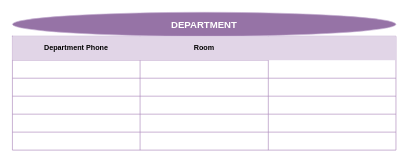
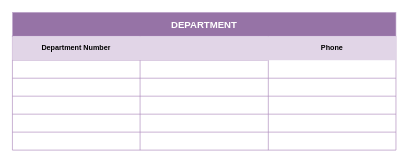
- <mxCell id="2" value="&lt;b&gt;&lt;font style=&quot;font-size: 16px&quot; color=&quot;#ffffff&quot;&gt;DEPARTMENT&lt;/font&gt;&lt;/b&gt;" style="ellipse;whiteSpace=wrap;html=1;shadow=0;sketch=0;strokeColor=#C3ABD0;strokeWidth=1;fillColor=#9673A6;gradientColor=none;" vertex="1" parent="1"><mxGeometry x="20" y="20" width="640" height="40" as="geometry" /></mxCell>
+ <mxCell id="2" value="&lt;b&gt;&lt;font style=&quot;font-size: 16px&quot; color=&quot;#ffffff&quot;&gt;DEPARTMENT&lt;/font&gt;&lt;/b&gt;" style="whiteSpace=wrap;html=1;rounded=0;shadow=0;sketch=0;strokeColor=#C3ABD0;strokeWidth=1;fillColor=#9673A6;gradientColor=none;" vertex="1" parent="1"><mxGeometry x="20" y="20" width="640" height="40" as="geometry" /></mxCell>
- <mxCell id="5" value="&lt;b&gt;Department Phone&lt;/b&gt;" style="shape=partialRectangle;html=1;whiteSpace=wrap;connectable=0;overflow=hidden;fillColor=none;top=0;left=0;bottom=0;right=0;" vertex="1" parent="4"><mxGeometry width="213" height="40" as="geometry" /></mxCell>
+ <mxCell id="5" value="&lt;b&gt;Department Number&lt;/b&gt;" style="shape=partialRectangle;html=1;whiteSpace=wrap;connectable=0;overflow=hidden;fillColor=none;top=0;left=0;bottom=0;right=0;" vertex="1" parent="4"><mxGeometry width="213" height="40" as="geometry" /></mxCell>
- <mxCell id="6" value="&lt;b&gt;Room&lt;/b&gt;" style="shape=partialRectangle;html=1;whiteSpace=wrap;connectable=0;overflow=hidden;fillColor=none;top=0;left=0;bottom=0;right=0;" vertex="1" parent="4"><mxGeometry x="213" width="214" height="40" as="geometry" /></mxCell>
+ <mxCell id="7" value="&lt;b&gt;Phone&lt;/b&gt;" style="shape=partialRectangle;html=1;whiteSpace=wrap;connectable=0;overflow=hidden;fillColor=none;top=0;left=0;bottom=0;right=0;" vertex="1" parent="4"><mxGeometry x="427" width="213" height="40" as="geometry" /></mxCell>
